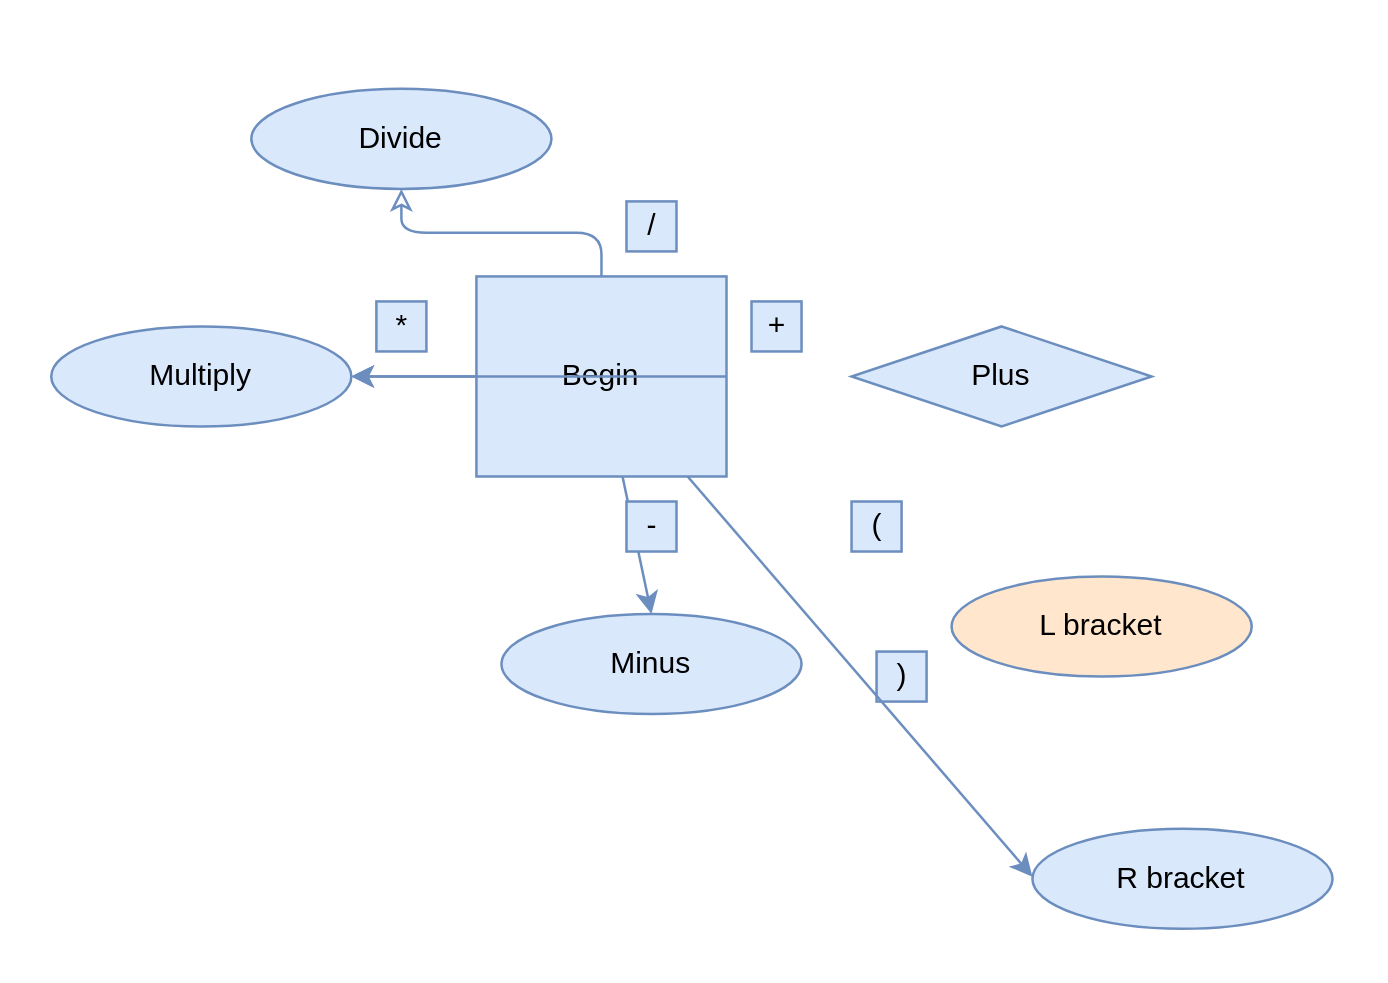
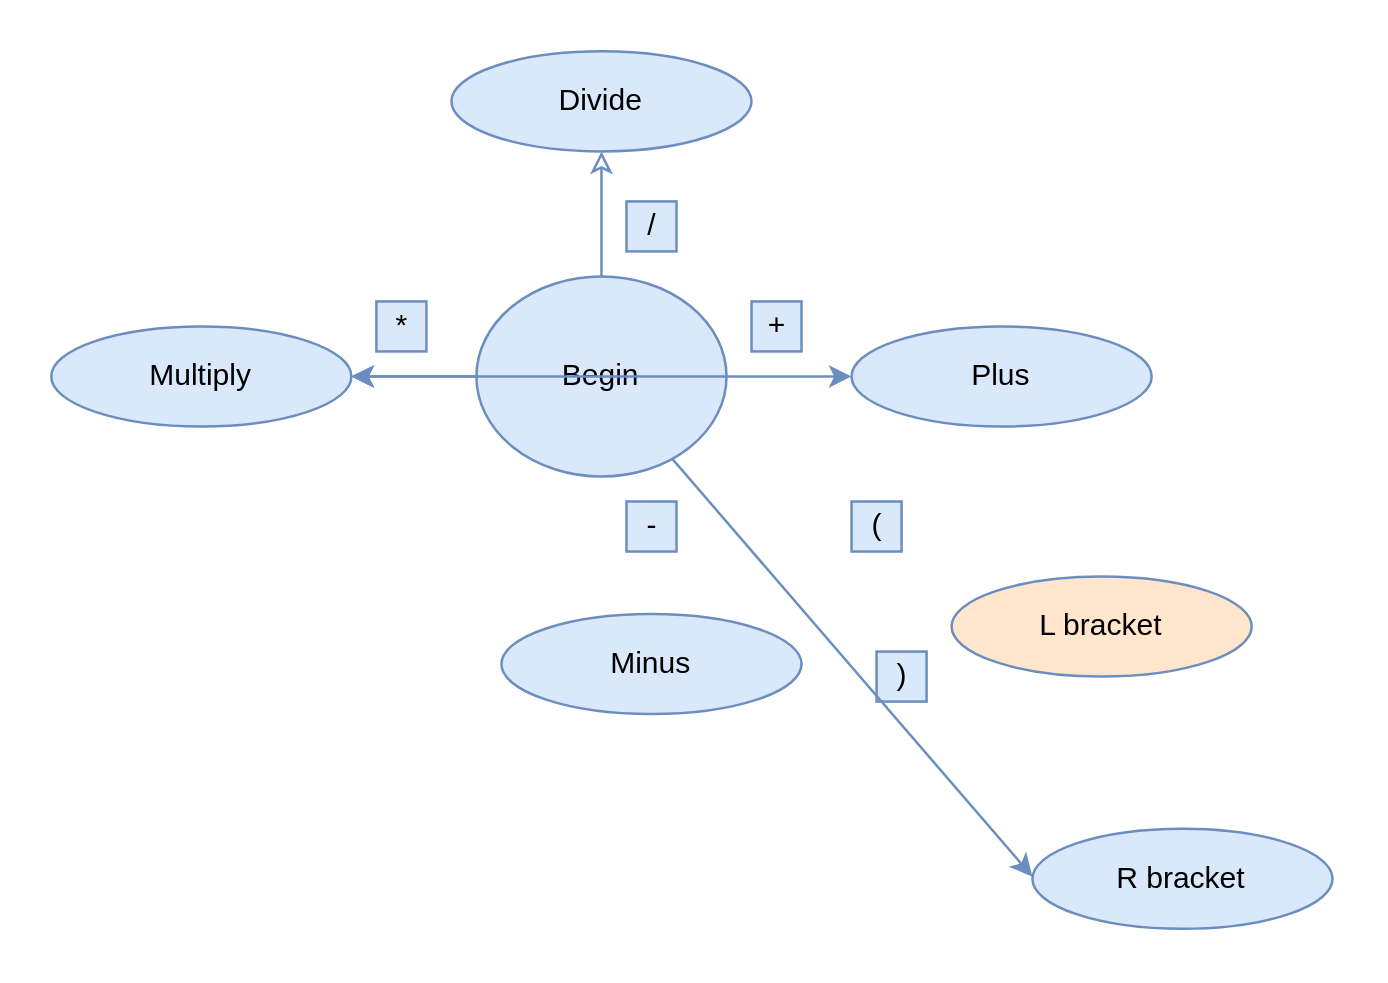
- <mxCell id="3" value="Divide" style="ellipse;whiteSpace=wrap;html=1;aspect=fixed;shadow=0;fontFamily=Helvetica;fontSize=12;align=center;strokeColor=#6c8ebf;strokeWidth=1;fillColor=#dae8fc;" parent="1" vertex="1"><mxGeometry x="100" y="35" width="120" height="40" as="geometry" /></mxCell>
+ <mxCell id="3" value="Divide" style="ellipse;whiteSpace=wrap;html=1;aspect=fixed;shadow=0;fontFamily=Helvetica;fontSize=12;align=center;strokeColor=#6c8ebf;strokeWidth=1;fillColor=#dae8fc;" parent="1" vertex="1"><mxGeometry x="180" y="20" width="120" height="40" as="geometry" /></mxCell>
- <mxCell id="4" value="Begin" style="whiteSpace=wrap;html=1;aspect=fixed;shadow=0;fontFamily=Helvetica;fontSize=12;align=center;strokeColor=#6c8ebf;strokeWidth=1;fillColor=#dae8fc;rounded=0;" parent="1" vertex="1"><mxGeometry x="190" y="110" width="100" height="80" as="geometry" /></mxCell>
+ <mxCell id="4" value="Begin" style="ellipse;whiteSpace=wrap;html=1;aspect=fixed;shadow=0;fontFamily=Helvetica;fontSize=12;align=center;strokeColor=#6c8ebf;strokeWidth=1;fillColor=#dae8fc;" parent="1" vertex="1"><mxGeometry x="190" y="110" width="100" height="80" as="geometry" /></mxCell>
- <mxCell id="5" value="Plus" style="rhombus;whiteSpace=wrap;html=1;aspect=fixed;shadow=0;fontFamily=Helvetica;fontSize=12;align=center;strokeColor=#6c8ebf;strokeWidth=1;fillColor=#dae8fc;" parent="1" vertex="1"><mxGeometry x="340" y="130" width="120" height="40" as="geometry" /></mxCell>
+ <mxCell id="5" value="Plus" style="ellipse;whiteSpace=wrap;html=1;aspect=fixed;shadow=0;fontFamily=Helvetica;fontSize=12;align=center;strokeColor=#6c8ebf;strokeWidth=1;fillColor=#dae8fc;" parent="1" vertex="1"><mxGeometry x="340" y="130" width="120" height="40" as="geometry" /></mxCell>
- <mxCell id="18" value="" style="endArrow=classic;html=1;strokeColor=#6c8ebf;fillColor=#dae8fc;fontColor=#5C5C5C;entryX=0.5;entryY=0;entryDx=0;entryDy=0;" edge="1" parent="1" source="4" target="9"><mxGeometry width="50" height="50" relative="1" as="geometry"><mxPoint x="400" y="220" as="sourcePoint" /><mxPoint x="450" y="170" as="targetPoint" /></mxGeometry></mxCell>
+ <mxCell id="18" value="" style="endArrow=classic;html=1;strokeColor=#6c8ebf;fillColor=#dae8fc;fontColor=#5C5C5C;" edge="1" parent="1" source="4" target="5"><mxGeometry width="50" height="50" relative="1" as="geometry"><mxPoint x="400" y="220" as="sourcePoint" /><mxPoint x="450" y="170" as="targetPoint" /></mxGeometry></mxCell>
